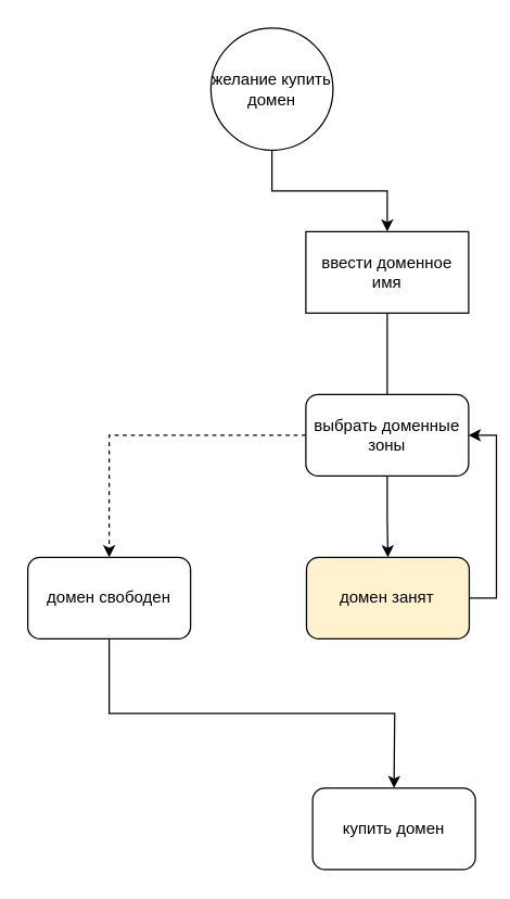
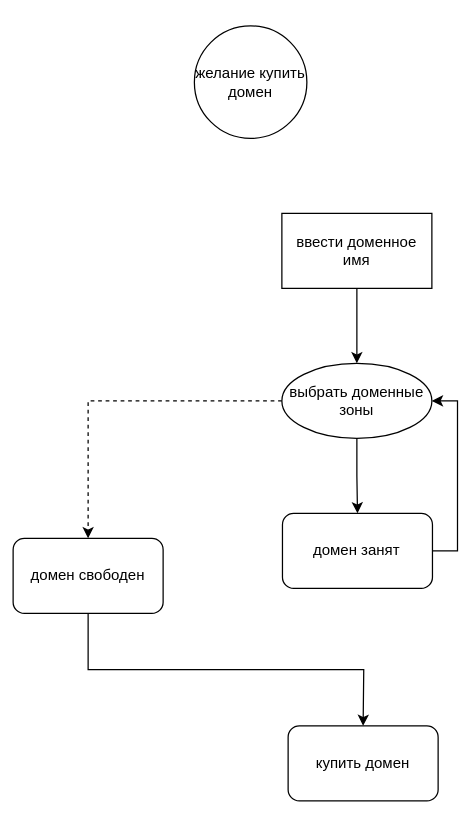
- <mxCell id="2" style="edgeStyle=orthogonalEdgeStyle;rounded=0;orthogonalLoop=1;jettySize=auto;html=1;exitX=0.5;exitY=1;exitDx=0;exitDy=0;entryX=0.5;entryY=0;entryDx=0;entryDy=0;" edge="1" parent="1" source="3" target="5"><mxGeometry relative="1" as="geometry" /></mxCell>
- <mxCell id="4" style="edgeStyle=orthogonalEdgeStyle;rounded=0;orthogonalLoop=1;jettySize=auto;html=1;exitX=0.5;exitY=1;exitDx=0;exitDy=0;endArrow=none;" edge="1" parent="1" source="5" target="8"><mxGeometry relative="1" as="geometry"><mxPoint x="285" y="320" as="targetPoint" /></mxGeometry></mxCell>
+ <mxCell id="4" style="edgeStyle=orthogonalEdgeStyle;rounded=0;orthogonalLoop=1;jettySize=auto;html=1;exitX=0.5;exitY=1;exitDx=0;exitDy=0;" edge="1" parent="1" source="5" target="8"><mxGeometry relative="1" as="geometry"><mxPoint x="285" y="320" as="targetPoint" /></mxGeometry></mxCell>
- <mxCell id="8" value="выбрать доменные зоны" style="rounded=1;whiteSpace=wrap;html=1;" vertex="1" parent="1"><mxGeometry x="225" y="290" width="120" height="60" as="geometry" /></mxCell>
+ <mxCell id="8" value="выбрать доменные зоны" style="ellipse;whiteSpace=wrap;html=1;" vertex="1" parent="1"><mxGeometry x="225" y="290" width="120" height="60" as="geometry" /></mxCell>
- <mxCell id="12" value="домен свободен" style="rounded=1;whiteSpace=wrap;html=1;" vertex="1" parent="1"><mxGeometry x="20" y="410" width="120" height="60" as="geometry" /></mxCell>
+ <mxCell id="12" value="домен свободен" style="rounded=1;whiteSpace=wrap;html=1;" vertex="1" parent="1"><mxGeometry x="10" y="430" width="120" height="60" as="geometry" /></mxCell>
- <mxCell id="10" value="домен занят" style="rounded=1;whiteSpace=wrap;html=1;fillColor=#fff2cc;" vertex="1" parent="1"><mxGeometry x="225.471" y="410" width="120" height="60" as="geometry" /></mxCell>
+ <mxCell id="10" value="домен занят" style="rounded=1;whiteSpace=wrap;html=1;" vertex="1" parent="1"><mxGeometry x="225.471" y="410" width="120" height="60" as="geometry" /></mxCell>
